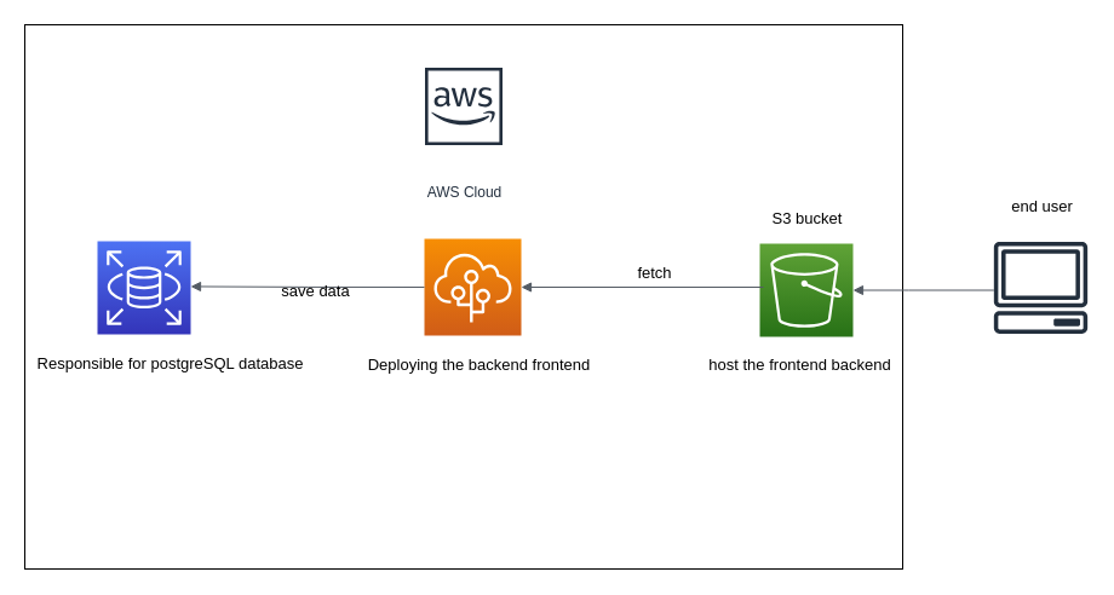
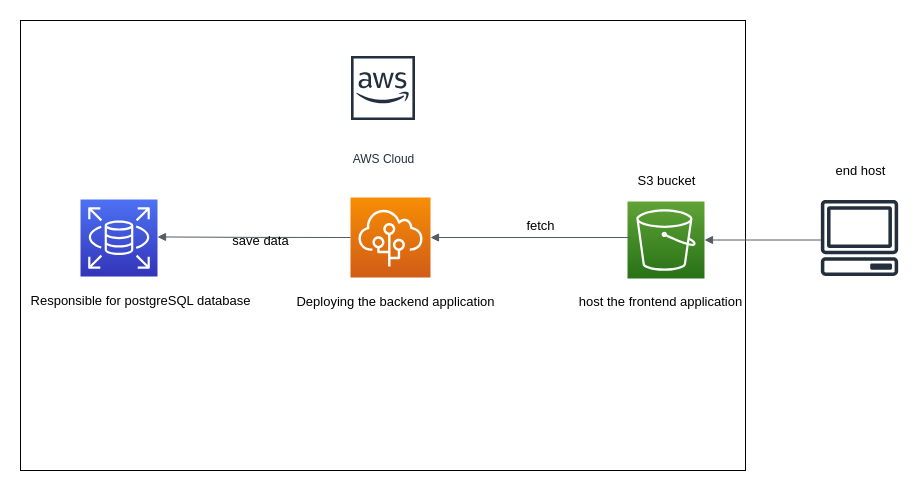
- <mxCell id="15" value="end user" style="text;html=1;align=center;verticalAlign=middle;resizable=0;points=[];autosize=1;strokeColor=none;fillColor=none;fontSize=13;" vertex="1" parent="1"><mxGeometry x="825" y="155" width="70" height="30" as="geometry" /></mxCell>
+ <mxCell id="15" value="end host" style="text;html=1;align=center;verticalAlign=middle;resizable=0;points=[];autosize=1;strokeColor=none;fillColor=none;fontSize=13;" vertex="1" parent="1"><mxGeometry x="825" y="155" width="70" height="30" as="geometry" /></mxCell>
- <mxCell id="6" value="Deploying the backend frontend" style="text;html=1;align=center;verticalAlign=middle;resizable=0;points=[];autosize=1;strokeColor=none;fillColor=none;fontSize=13;" vertex="1" parent="1"><mxGeometry x="290" y="286" width="210" height="30" as="geometry" /></mxCell>
+ <mxCell id="6" value="Deploying the backend application" style="text;html=1;align=center;verticalAlign=middle;resizable=0;points=[];autosize=1;strokeColor=none;fillColor=none;fontSize=13;" vertex="1" parent="1"><mxGeometry x="290" y="286" width="210" height="30" as="geometry" /></mxCell>
- <mxCell id="7" value="host the frontend backend" style="text;html=1;align=center;verticalAlign=middle;resizable=0;points=[];autosize=1;strokeColor=none;fillColor=none;fontSize=13;" vertex="1" parent="1"><mxGeometry x="570" y="286" width="180" height="30" as="geometry" /></mxCell>
+ <mxCell id="7" value="host the frontend application" style="text;html=1;align=center;verticalAlign=middle;resizable=0;points=[];autosize=1;strokeColor=none;fillColor=none;fontSize=13;" vertex="1" parent="1"><mxGeometry x="570" y="286" width="180" height="30" as="geometry" /></mxCell>
